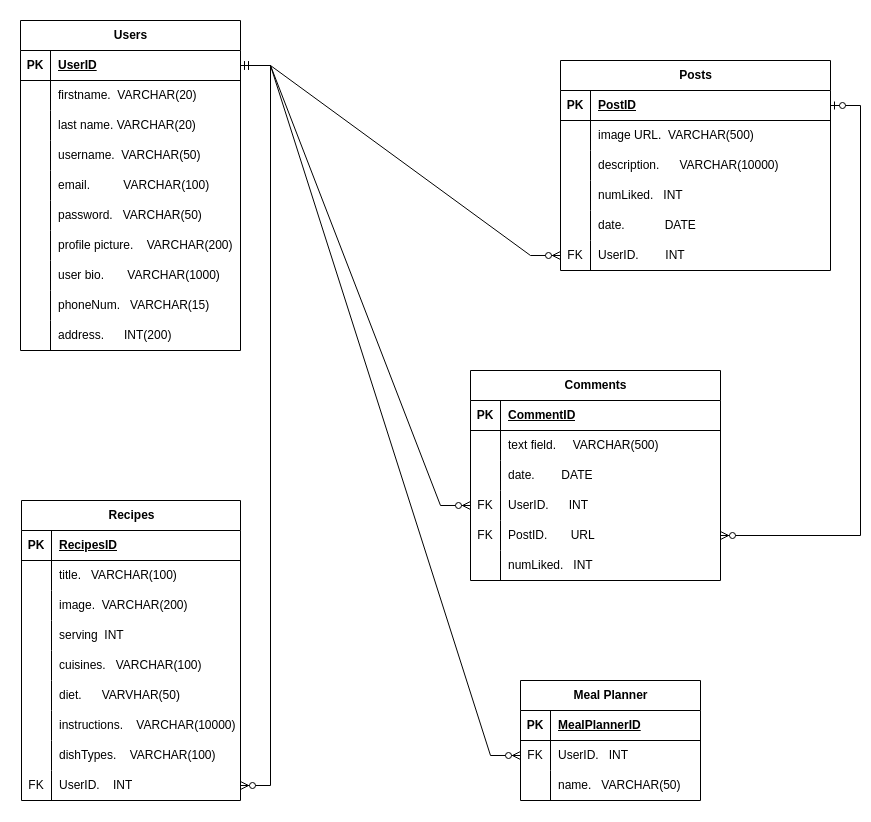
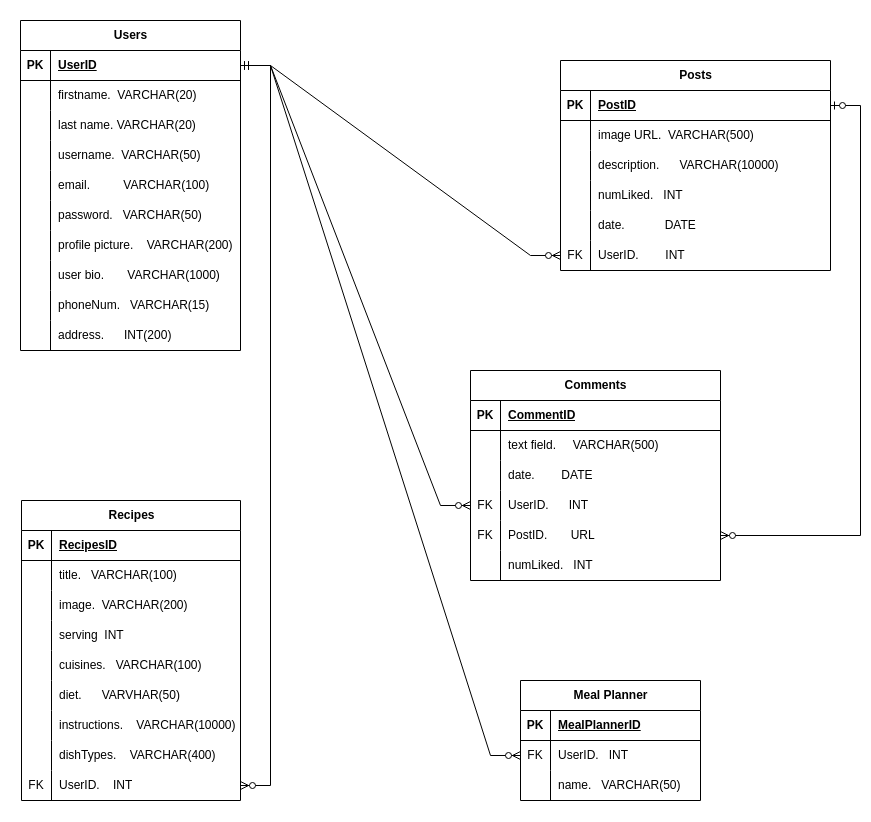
- <mxCell id="98" value="dishTypes.&amp;nbsp; &amp;nbsp; VARCHAR(100)" style="shape=partialRectangle;connectable=0;fillColor=none;top=0;left=0;bottom=0;right=0;align=left;spacingLeft=6;overflow=hidden;whiteSpace=wrap;html=1;" vertex="1" parent="96"><mxGeometry x="30" width="189" height="30" as="geometry"><mxRectangle width="189" height="30" as="alternateBounds" /></mxGeometry></mxCell>
+ <mxCell id="98" value="dishTypes.&amp;nbsp; &amp;nbsp; VARCHAR(400)" style="shape=partialRectangle;connectable=0;fillColor=none;top=0;left=0;bottom=0;right=0;align=left;spacingLeft=6;overflow=hidden;whiteSpace=wrap;html=1;" vertex="1" parent="96"><mxGeometry x="30" width="189" height="30" as="geometry"><mxRectangle width="189" height="30" as="alternateBounds" /></mxGeometry></mxCell>
